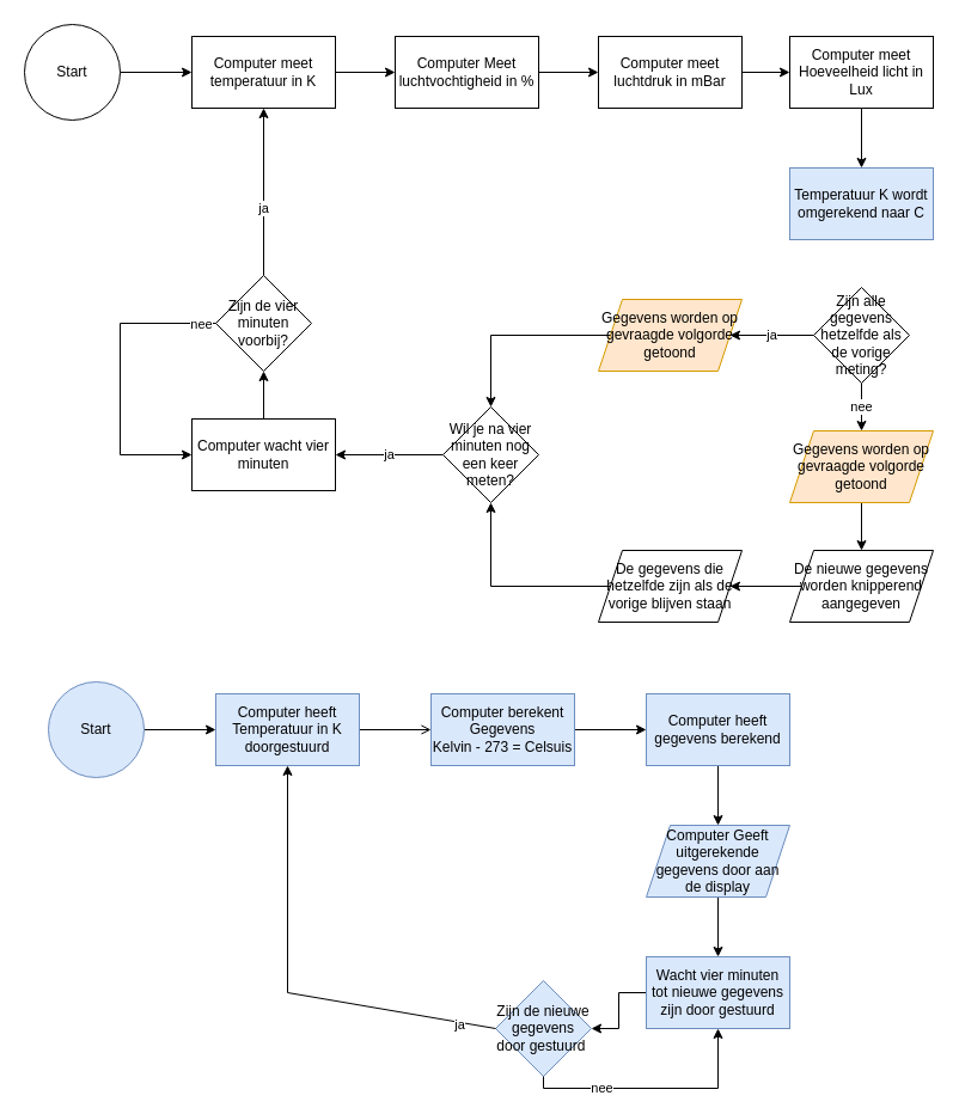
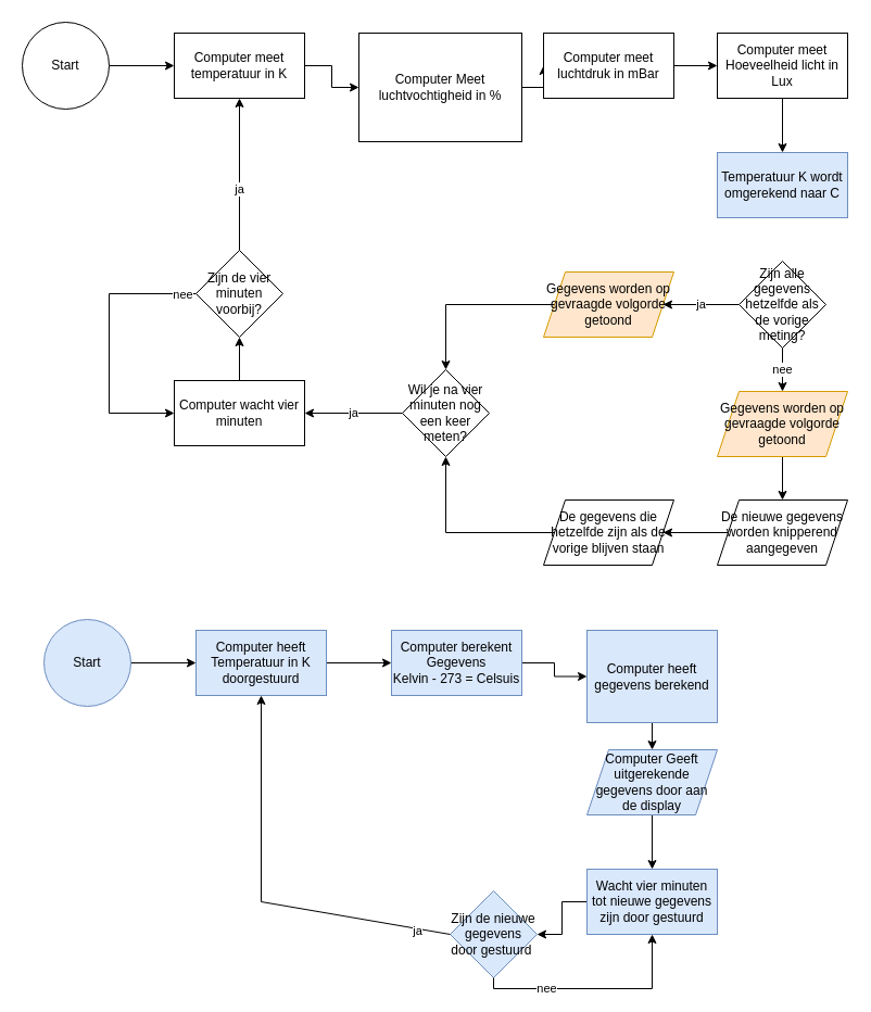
- <mxCell id="7" value="Computer Meet luchtvochtigheid in %" style="whiteSpace=wrap;html=1;" vertex="1" parent="1"><mxGeometry x="330" y="30" width="120" height="60" as="geometry" /></mxCell>
+ <mxCell id="7" value="Computer Meet luchtvochtigheid in %" style="whiteSpace=wrap;html=1;" vertex="1" parent="1"><mxGeometry x="330" y="30" width="150" height="100" as="geometry" /></mxCell>
- <mxCell id="35" value="" style="edgeStyle=orthogonalEdgeStyle;rounded=0;orthogonalLoop=1;jettySize=auto;html=1;endArrow=open;" edge="1" parent="1" source="36" target="38"><mxGeometry relative="1" as="geometry" /></mxCell>
+ <mxCell id="35" value="" style="edgeStyle=orthogonalEdgeStyle;rounded=0;orthogonalLoop=1;jettySize=auto;html=1;" edge="1" parent="1" source="36" target="38"><mxGeometry relative="1" as="geometry" /></mxCell>
- <mxCell id="40" value="Computer heeft gegevens berekend" style="whiteSpace=wrap;html=1;fillColor=#dae8fc;strokeColor=#6c8ebf;" vertex="1" parent="1"><mxGeometry x="540" y="580" width="120" height="60" as="geometry" /></mxCell>
+ <mxCell id="40" value="Computer heeft gegevens berekend" style="whiteSpace=wrap;html=1;fillColor=#dae8fc;strokeColor=#6c8ebf;" vertex="1" parent="1"><mxGeometry x="540" y="580" width="120" height="85" as="geometry" /></mxCell>
